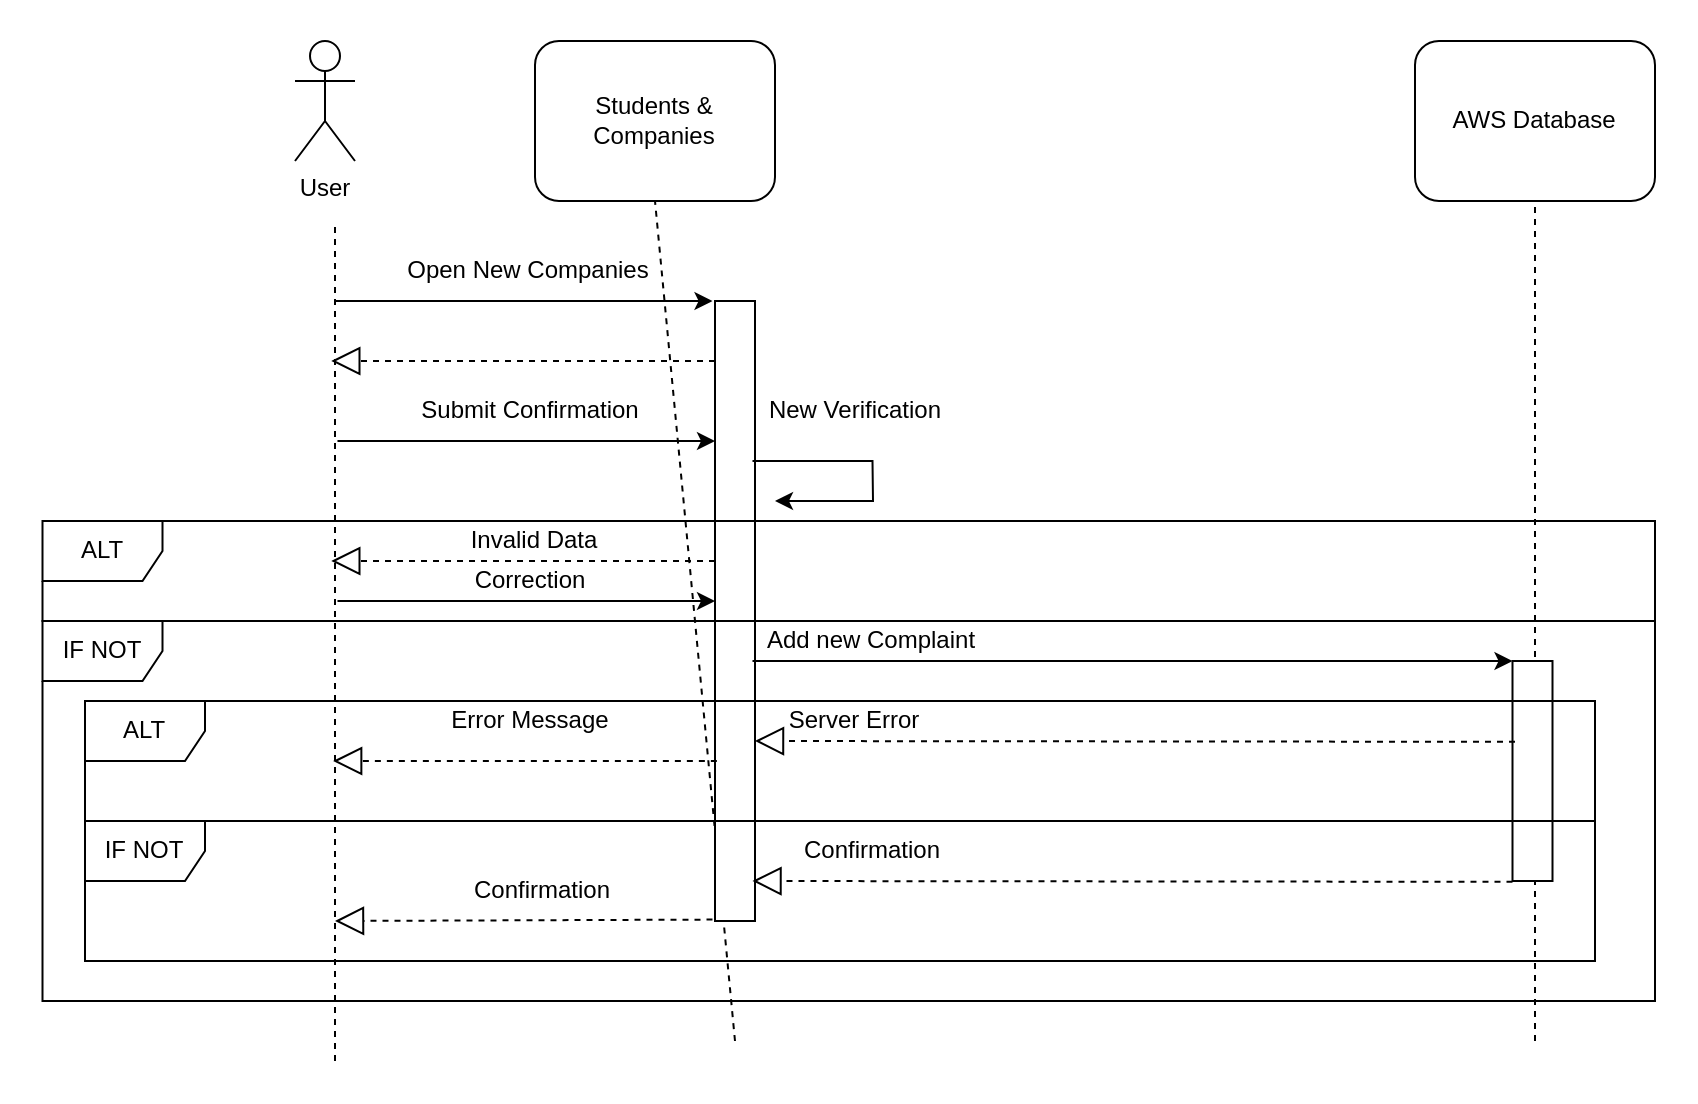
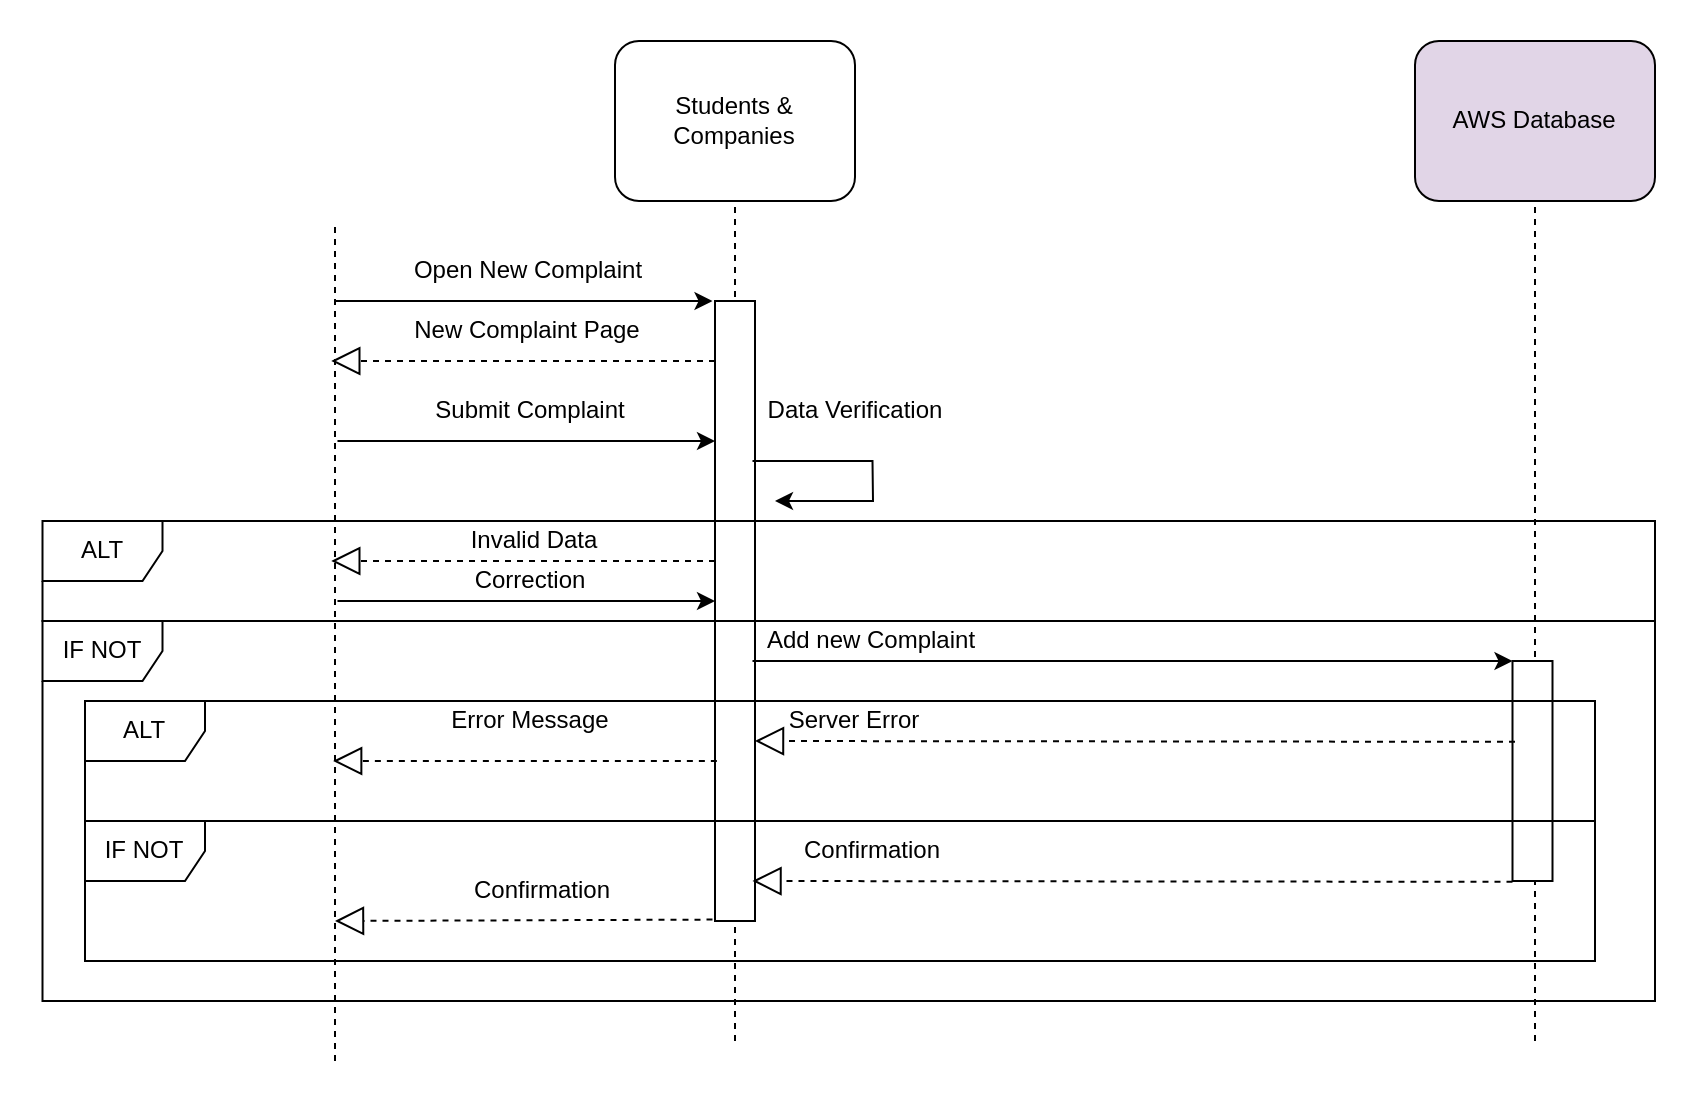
- <mxCell id="2" value="&lt;div&gt;User&lt;/div&gt;" style="shape=umlActor;verticalLabelPosition=bottom;verticalAlign=top;html=1;outlineConnect=0;" parent="1" vertex="1"><mxGeometry x="147" y="20" width="30" height="60" as="geometry" /></mxCell>
- <mxCell id="3" value="&lt;div&gt;Students &amp;amp; Companies&lt;/div&gt;" style="rounded=1;whiteSpace=wrap;html=1;" parent="1" vertex="1"><mxGeometry x="267" y="20" width="120" height="80" as="geometry" /></mxCell>
+ <mxCell id="3" value="&lt;div&gt;Students &amp;amp; Companies&lt;/div&gt;" style="rounded=1;whiteSpace=wrap;html=1;" parent="1" vertex="1"><mxGeometry x="307" y="20" width="120" height="80" as="geometry" /></mxCell>
- <mxCell id="4" value="AWS Database" style="rounded=1;whiteSpace=wrap;html=1;" parent="1" vertex="1"><mxGeometry x="707" y="20" width="120" height="80" as="geometry" /></mxCell>
+ <mxCell id="4" value="AWS Database" style="rounded=1;whiteSpace=wrap;html=1;fillColor=#e1d5e7;" parent="1" vertex="1"><mxGeometry x="707" y="20" width="120" height="80" as="geometry" /></mxCell>
- <mxCell id="23" value="Open New Companies" style="text;html=1;align=center;verticalAlign=middle;whiteSpace=wrap;rounded=0;" vertex="1" parent="1"><mxGeometry x="173.88" y="120" width="180" height="30" as="geometry" /></mxCell>
+ <mxCell id="23" value="Open New Complaint" style="text;html=1;align=center;verticalAlign=middle;whiteSpace=wrap;rounded=0;" vertex="1" parent="1"><mxGeometry x="173.88" y="120" width="180" height="30" as="geometry" /></mxCell>
+ <mxCell id="25" value="New Complaint Page" style="text;html=1;align=center;verticalAlign=middle;whiteSpace=wrap;rounded=0;" vertex="1" parent="1"><mxGeometry x="202.48" y="150" width="122.8" height="30" as="geometry" /></mxCell>
- <mxCell id="27" value="Submit Confirmation" style="text;html=1;align=center;verticalAlign=middle;whiteSpace=wrap;rounded=0;" vertex="1" parent="1"><mxGeometry x="175.12" y="190" width="180" height="30" as="geometry" /></mxCell>
+ <mxCell id="27" value="Submit Complaint" style="text;html=1;align=center;verticalAlign=middle;whiteSpace=wrap;rounded=0;" vertex="1" parent="1"><mxGeometry x="175.12" y="190" width="180" height="30" as="geometry" /></mxCell>
- <mxCell id="29" value="New Verification" style="text;html=1;align=center;verticalAlign=middle;whiteSpace=wrap;rounded=0;" vertex="1" parent="1"><mxGeometry x="377" y="190" width="101.25" height="30" as="geometry" /></mxCell>
+ <mxCell id="29" value="Data Verification" style="text;html=1;align=center;verticalAlign=middle;whiteSpace=wrap;rounded=0;" vertex="1" parent="1"><mxGeometry x="377" y="190" width="101.25" height="30" as="geometry" /></mxCell>
